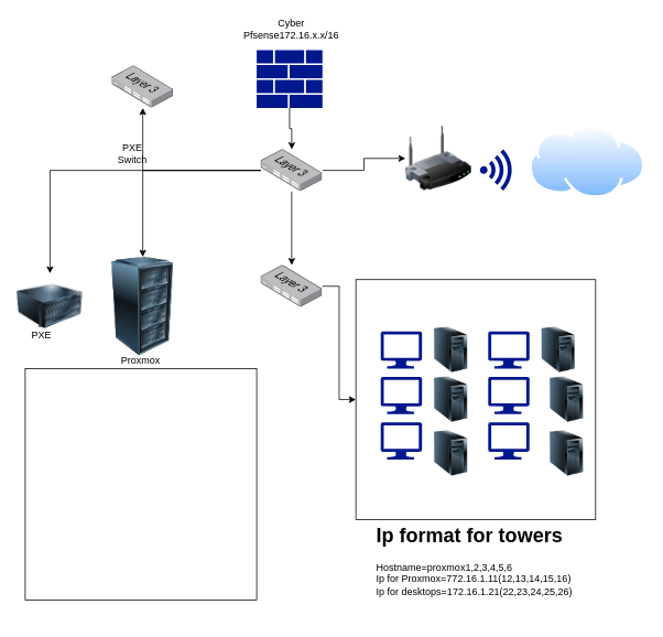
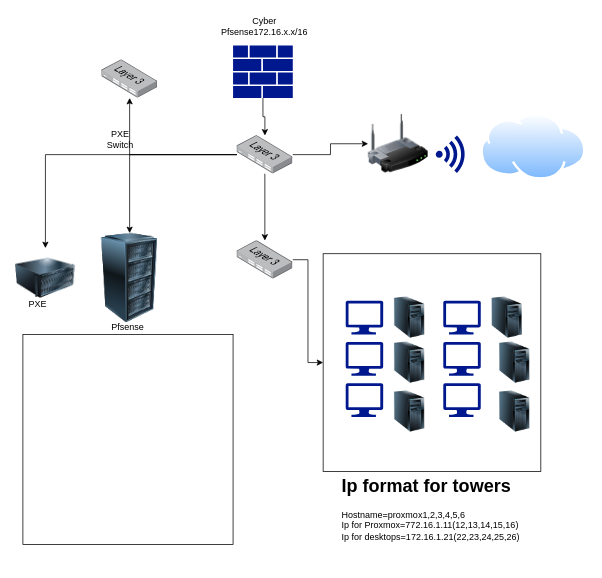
- <mxCell id="33" value="&lt;div&gt;Proxmox&lt;/div&gt;" style="text;html=1;strokeColor=none;fillColor=none;align=center;verticalAlign=middle;whiteSpace=wrap;rounded=0;" vertex="1" parent="1"><mxGeometry x="140" y="420" width="60" height="30" as="geometry" /></mxCell>
+ <mxCell id="33" value="&lt;div&gt;Pfsense&lt;/div&gt;" style="text;html=1;strokeColor=none;fillColor=none;align=center;verticalAlign=middle;whiteSpace=wrap;rounded=0;" vertex="1" parent="1"><mxGeometry x="140" y="420" width="60" height="30" as="geometry" /></mxCell>
